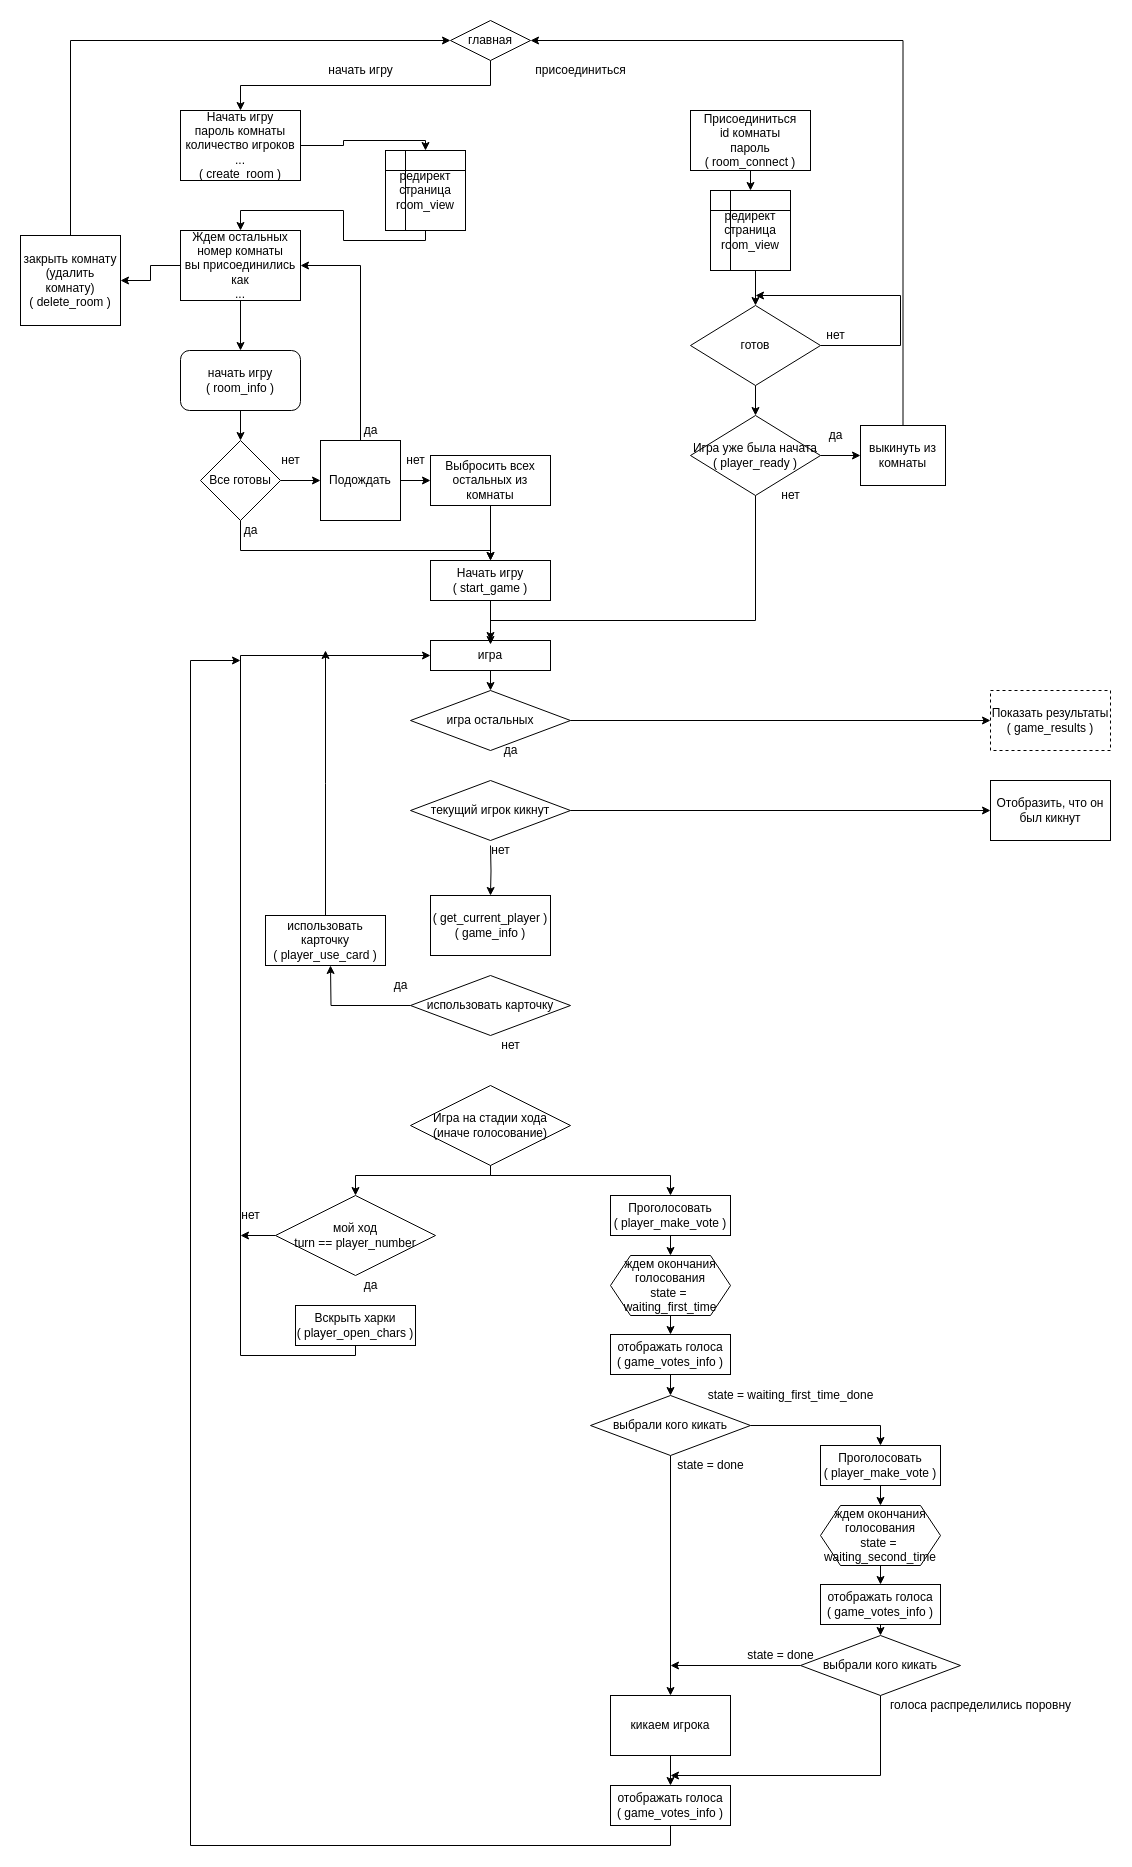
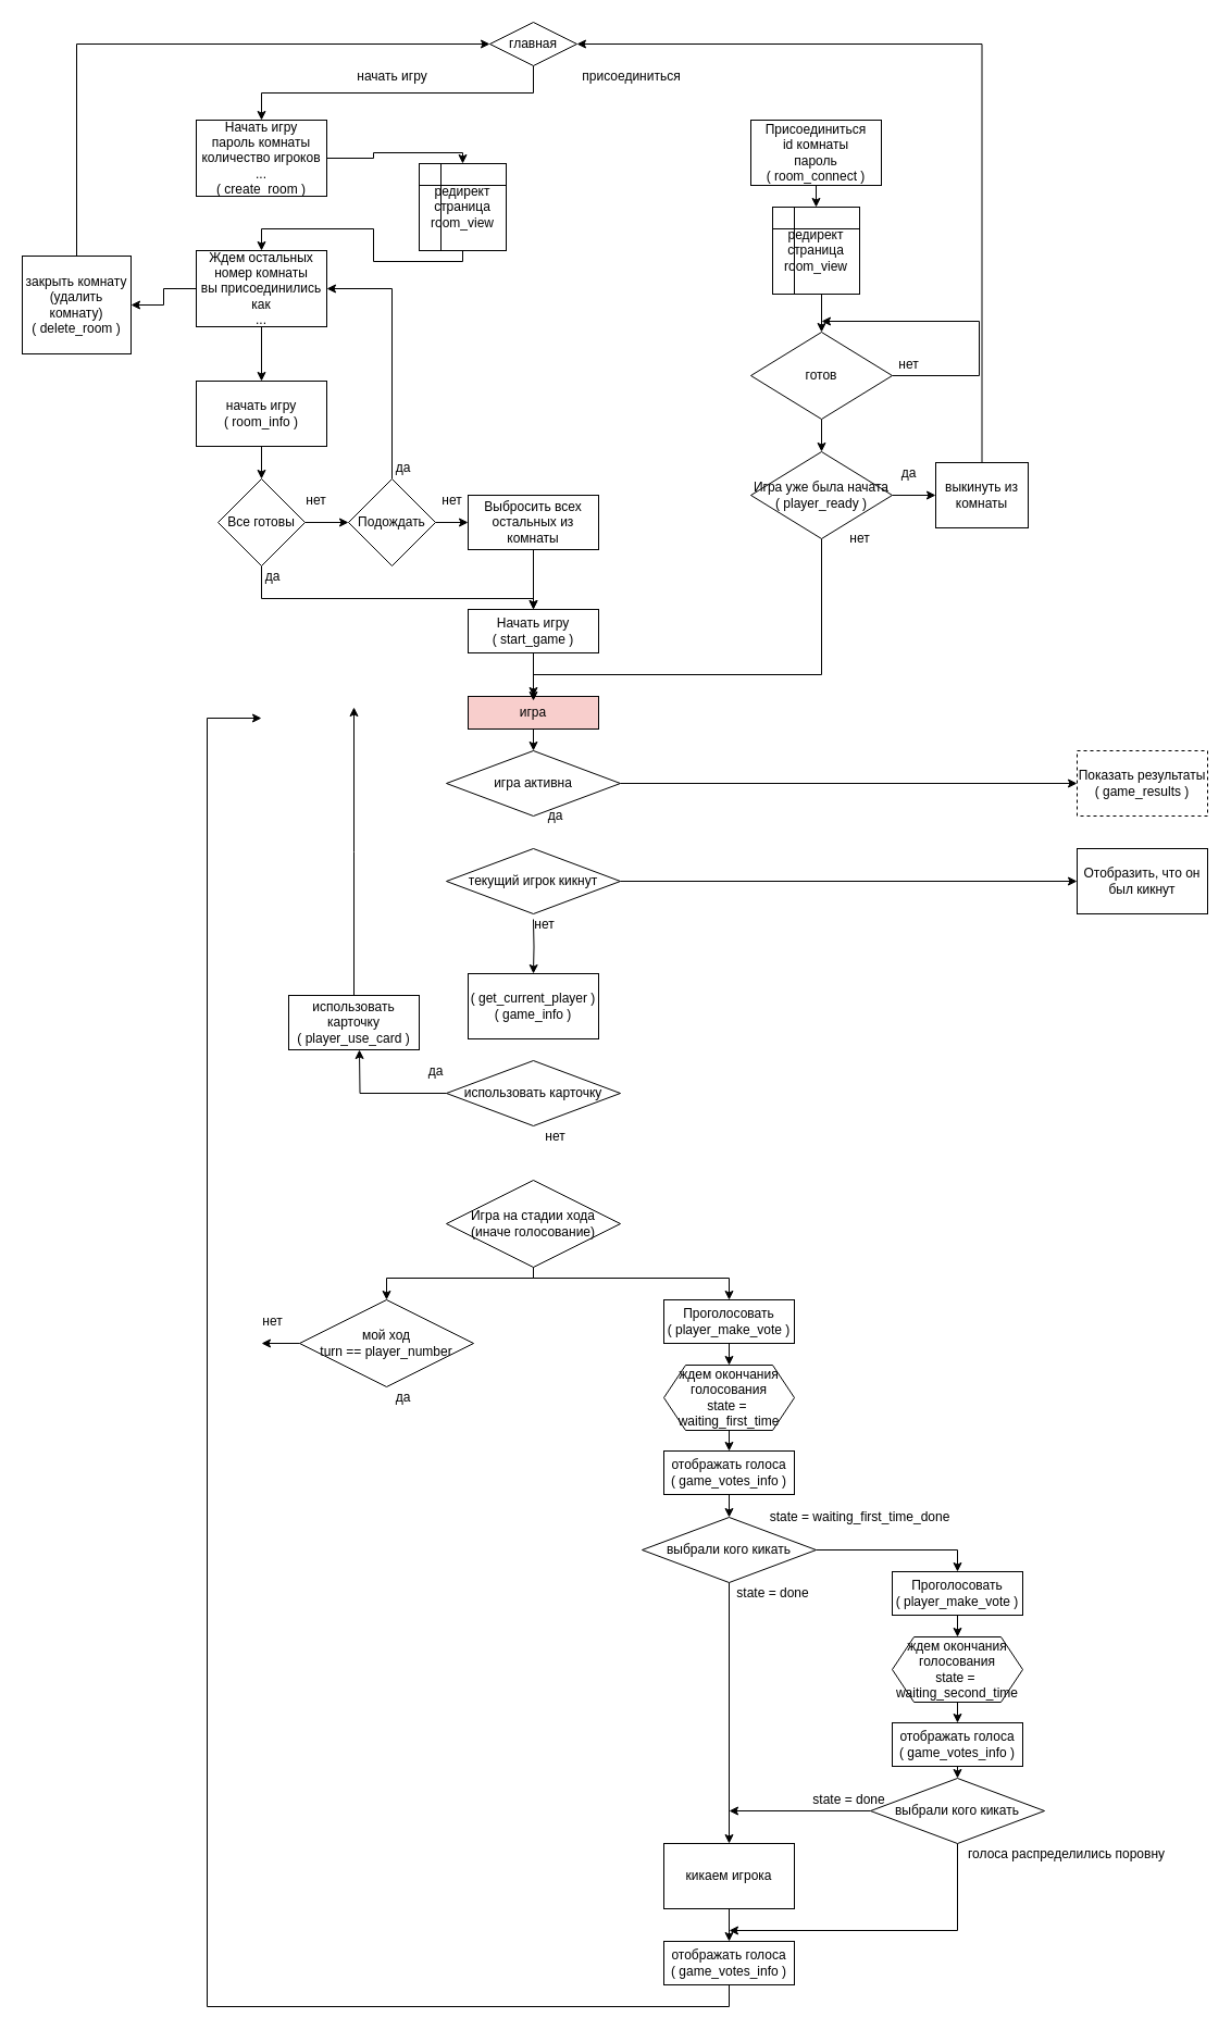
- <mxCell id="15" value="начать игру&lt;br&gt;( room_info )" style="whiteSpace=wrap;html=1;rounded=1;" vertex="1" parent="1"><mxGeometry x="180" y="350" width="120" height="60" as="geometry" /></mxCell>
+ <mxCell id="15" value="начать игру&lt;br&gt;( room_info )" style="rounded=0;whiteSpace=wrap;html=1;" vertex="1" parent="1"><mxGeometry x="180" y="350" width="120" height="60" as="geometry" /></mxCell>
- <mxCell id="21" value="Подождать" style="whiteSpace=wrap;html=1;rounded=0;" vertex="1" parent="1"><mxGeometry x="320" y="440" width="80" height="80" as="geometry" /></mxCell>
+ <mxCell id="21" value="Подождать" style="rhombus;whiteSpace=wrap;html=1;" vertex="1" parent="1"><mxGeometry x="320" y="440" width="80" height="80" as="geometry" /></mxCell>
- <mxCell id="24" value="игра" style="rounded=0;whiteSpace=wrap;html=1;" vertex="1" parent="1"><mxGeometry x="430" y="640" width="120" height="30" as="geometry" /></mxCell>
+ <mxCell id="24" value="игра" style="rounded=0;whiteSpace=wrap;html=1;fillColor=#f8cecc;" vertex="1" parent="1"><mxGeometry x="430" y="640" width="120" height="30" as="geometry" /></mxCell>
- <mxCell id="90" value="игра остальных" style="rhombus;whiteSpace=wrap;html=1;" vertex="1" parent="1"><mxGeometry x="410" y="690" width="160" height="60" as="geometry" /></mxCell>
+ <mxCell id="90" value="игра активна" style="rhombus;whiteSpace=wrap;html=1;" vertex="1" parent="1"><mxGeometry x="410" y="690" width="160" height="60" as="geometry" /></mxCell>
- <mxCell id="48" style="edgeStyle=orthogonalEdgeStyle;rounded=0;orthogonalLoop=1;jettySize=auto;html=1;exitX=0.5;exitY=1;exitDx=0;exitDy=0;entryX=0;entryY=0.5;entryDx=0;entryDy=0;" edge="1" parent="1" source="49" target="24"><mxGeometry relative="1" as="geometry"><mxPoint x="430" y="830" as="targetPoint" /><Array as="points"><mxPoint x="355" y="1355" /><mxPoint x="240" y="1355" /><mxPoint x="240" y="655" /></Array></mxGeometry></mxCell>
- <mxCell id="49" value="Вскрыть харки&lt;br&gt;(&amp;nbsp;player_open_chars )" style="rounded=0;whiteSpace=wrap;html=1;" vertex="1" parent="1"><mxGeometry x="295" y="1305" width="120" height="40" as="geometry" /></mxCell>
